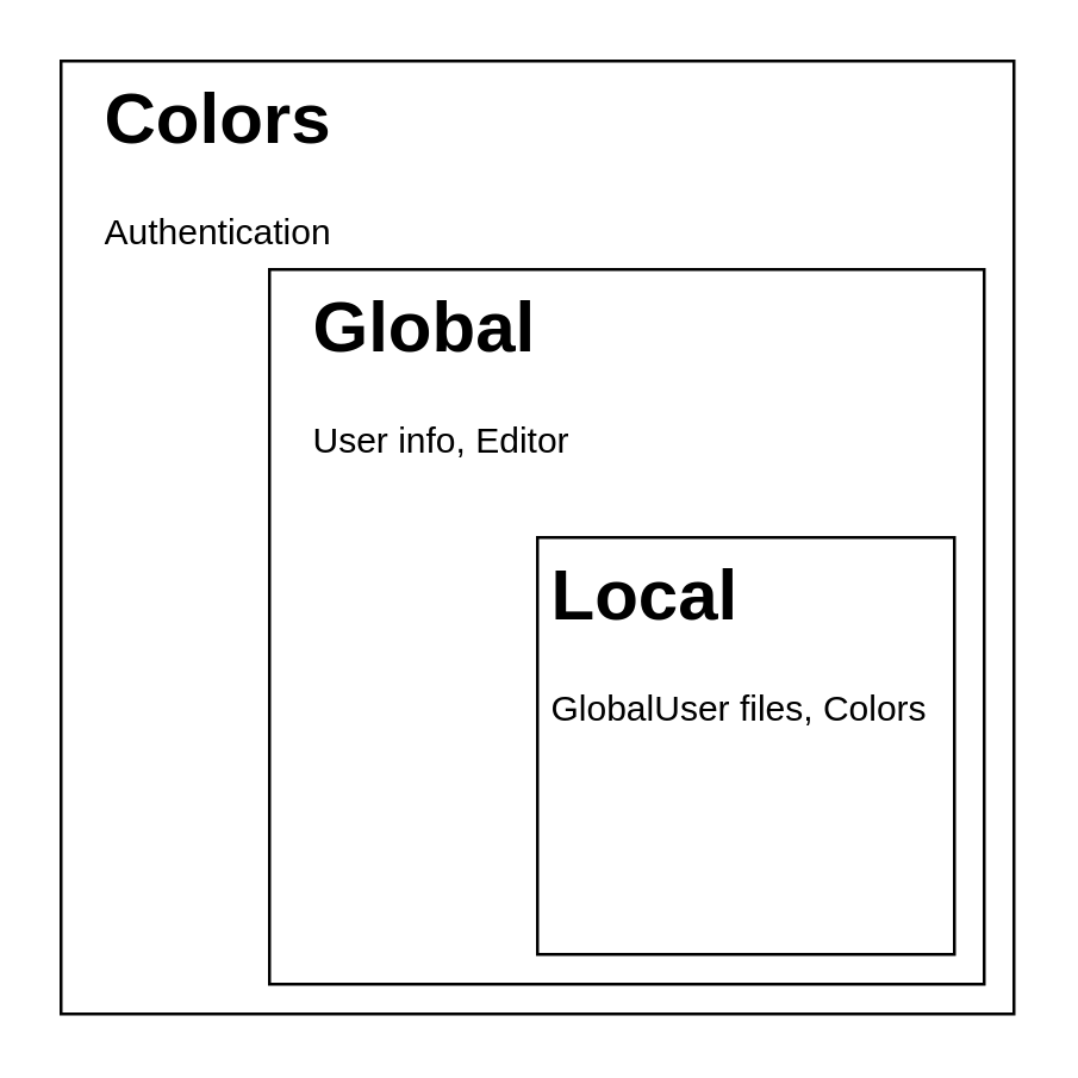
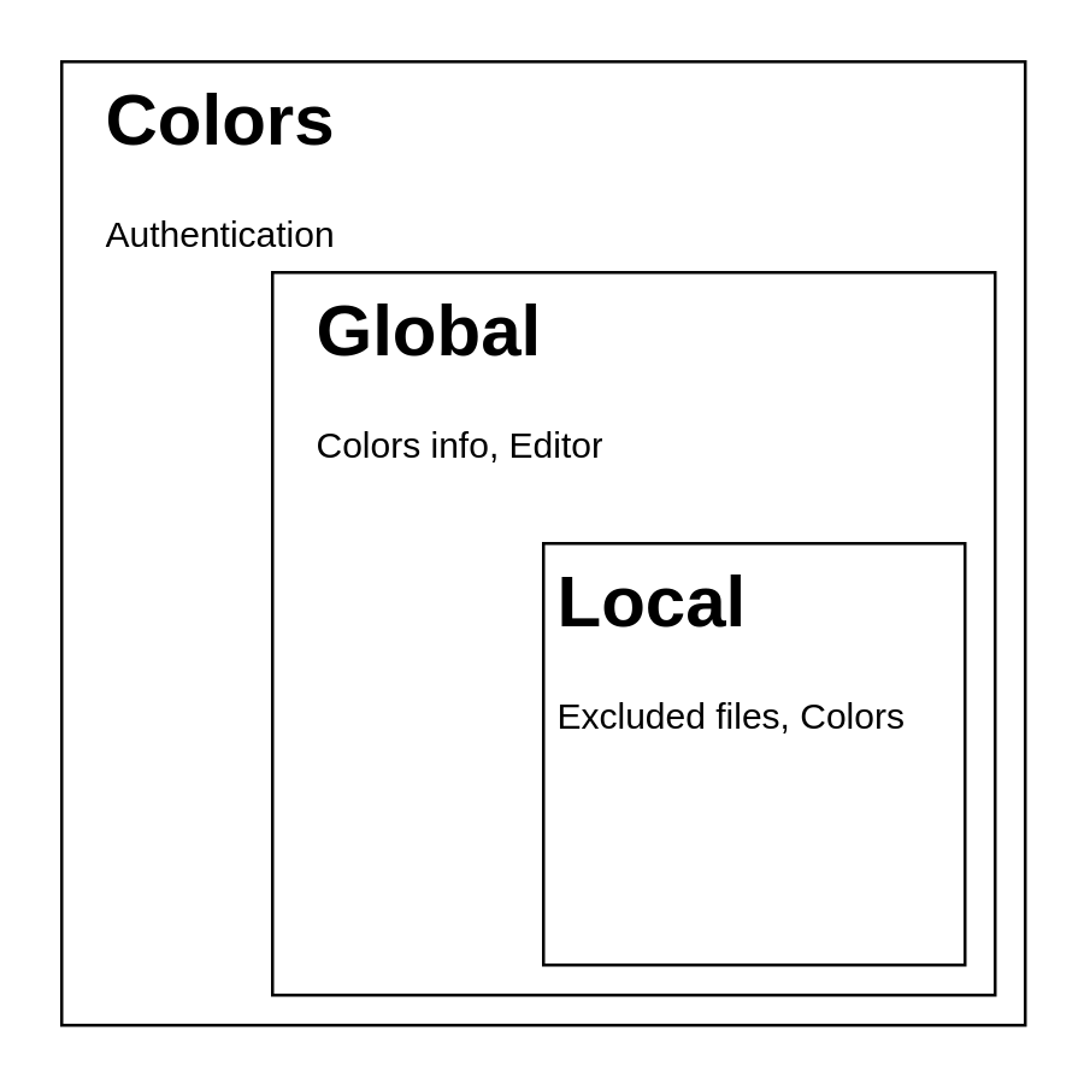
- <mxCell id="6" value="&lt;h1&gt;Global&lt;/h1&gt;&lt;p&gt;User info, Editor&lt;/p&gt;" style="text;html=1;strokeColor=none;fillColor=none;spacing=5;spacingTop=-20;whiteSpace=wrap;overflow=hidden;rounded=0;" vertex="1" parent="1"><mxGeometry x="100" y="90" width="140" height="80" as="geometry" /></mxCell>
+ <mxCell id="6" value="&lt;h1&gt;Global&lt;/h1&gt;&lt;p&gt;Colors info, Editor&lt;/p&gt;" style="text;html=1;strokeColor=none;fillColor=none;spacing=5;spacingTop=-20;whiteSpace=wrap;overflow=hidden;rounded=0;" vertex="1" parent="1"><mxGeometry x="100" y="90" width="140" height="80" as="geometry" /></mxCell>
- <mxCell id="7" value="&lt;h1&gt;Local&lt;/h1&gt;&lt;p&gt;GlobalUser files, Colors&lt;/p&gt;" style="text;html=1;strokeColor=none;fillColor=none;spacing=5;spacingTop=-20;whiteSpace=wrap;overflow=hidden;rounded=0;" vertex="1" parent="1"><mxGeometry x="180" y="180" width="140" height="80" as="geometry" /></mxCell>
+ <mxCell id="7" value="&lt;h1&gt;Local&lt;/h1&gt;&lt;p&gt;Excluded files, Colors&lt;/p&gt;" style="text;html=1;strokeColor=none;fillColor=none;spacing=5;spacingTop=-20;whiteSpace=wrap;overflow=hidden;rounded=0;" vertex="1" parent="1"><mxGeometry x="180" y="180" width="140" height="80" as="geometry" /></mxCell>
